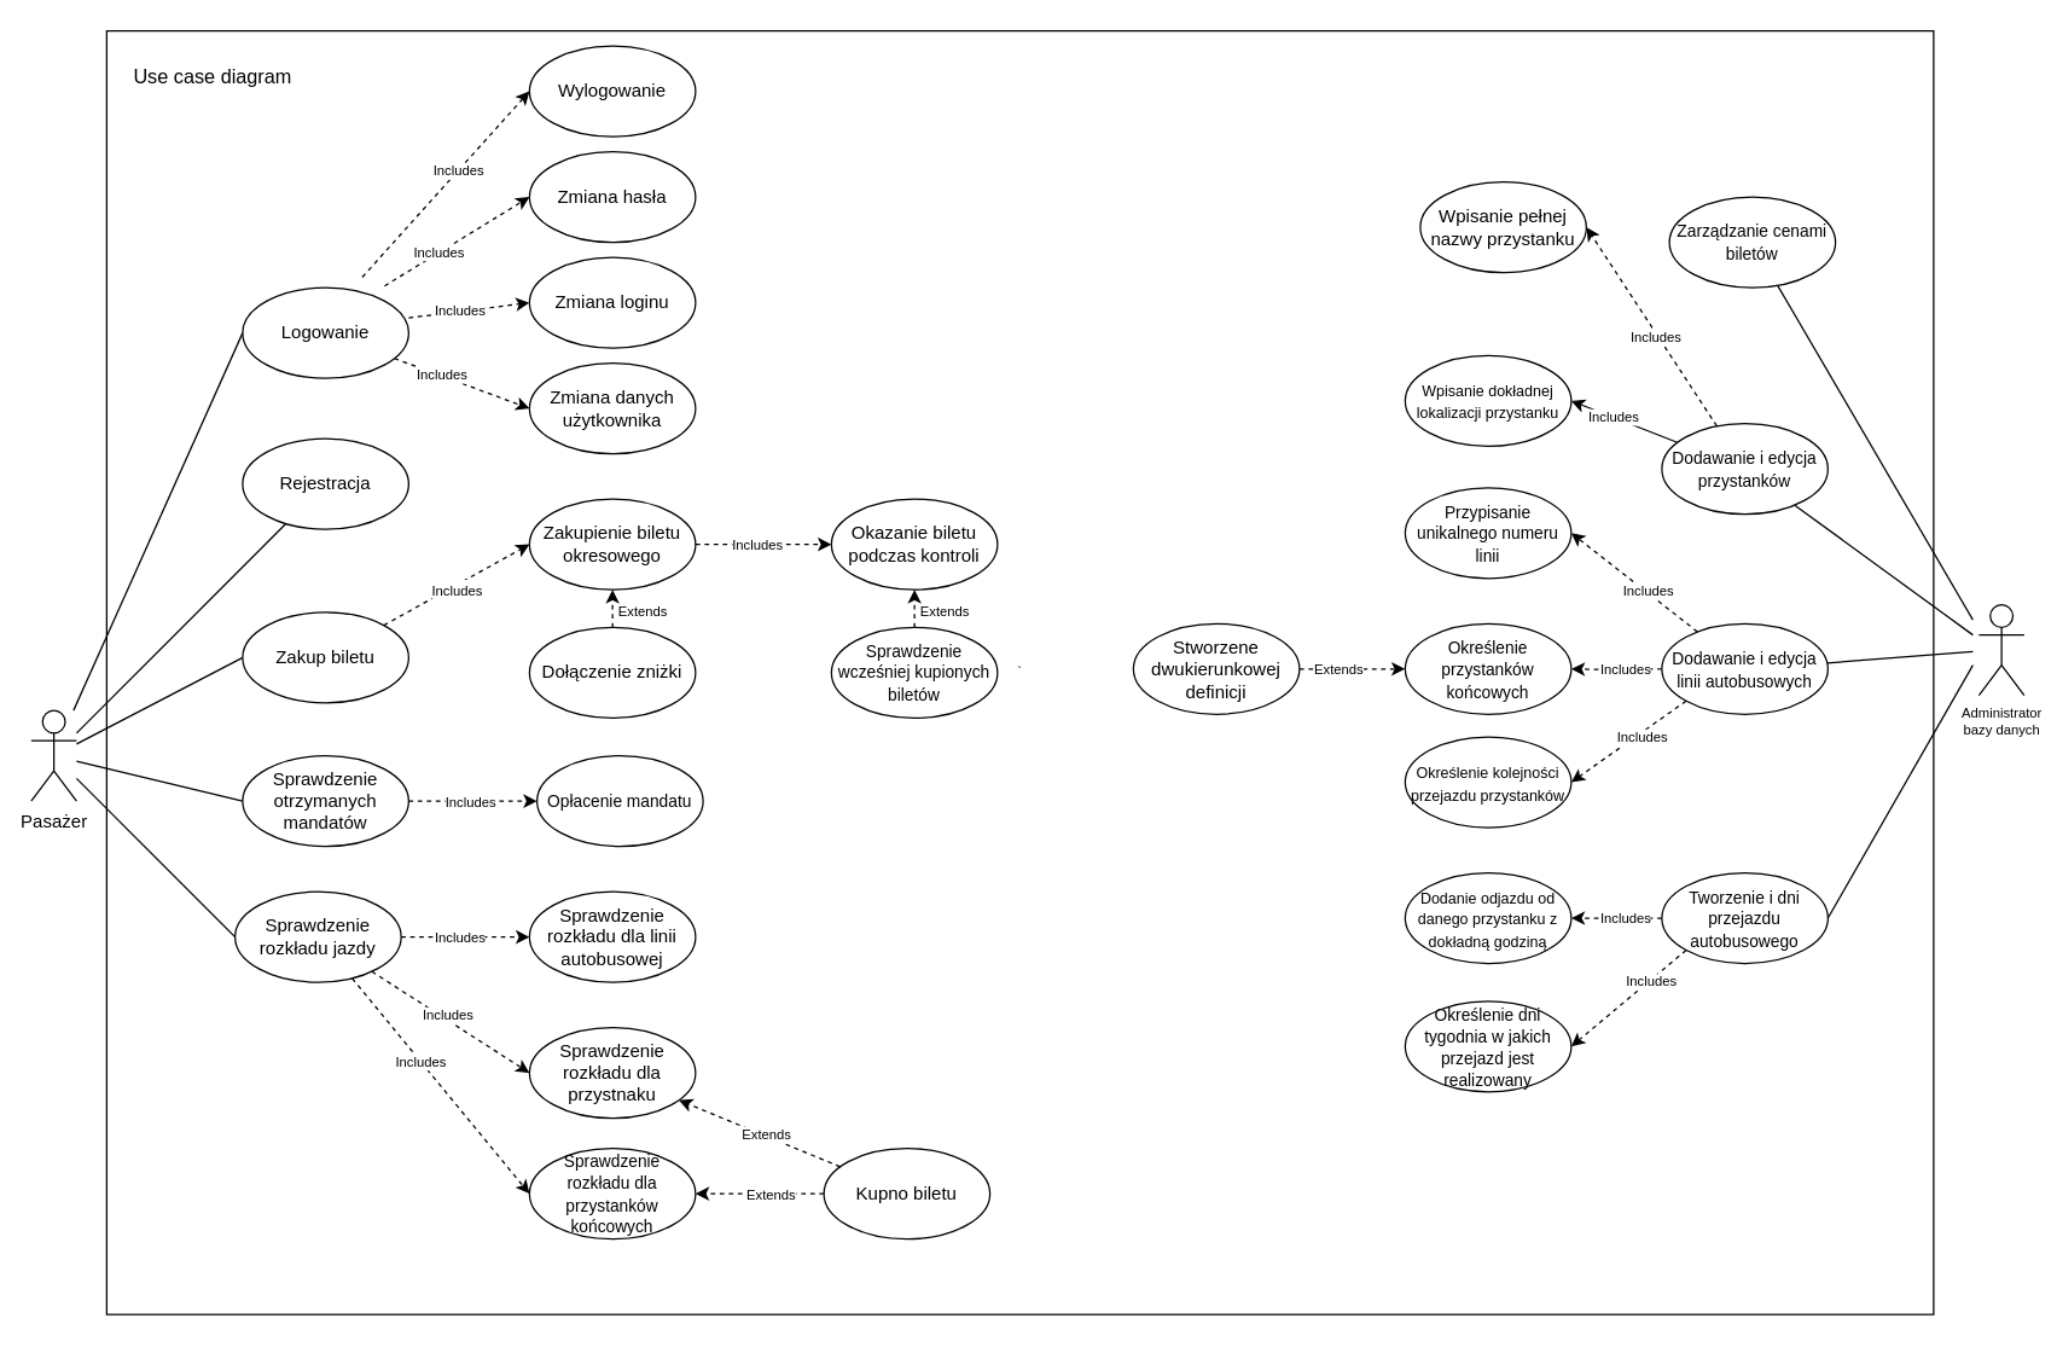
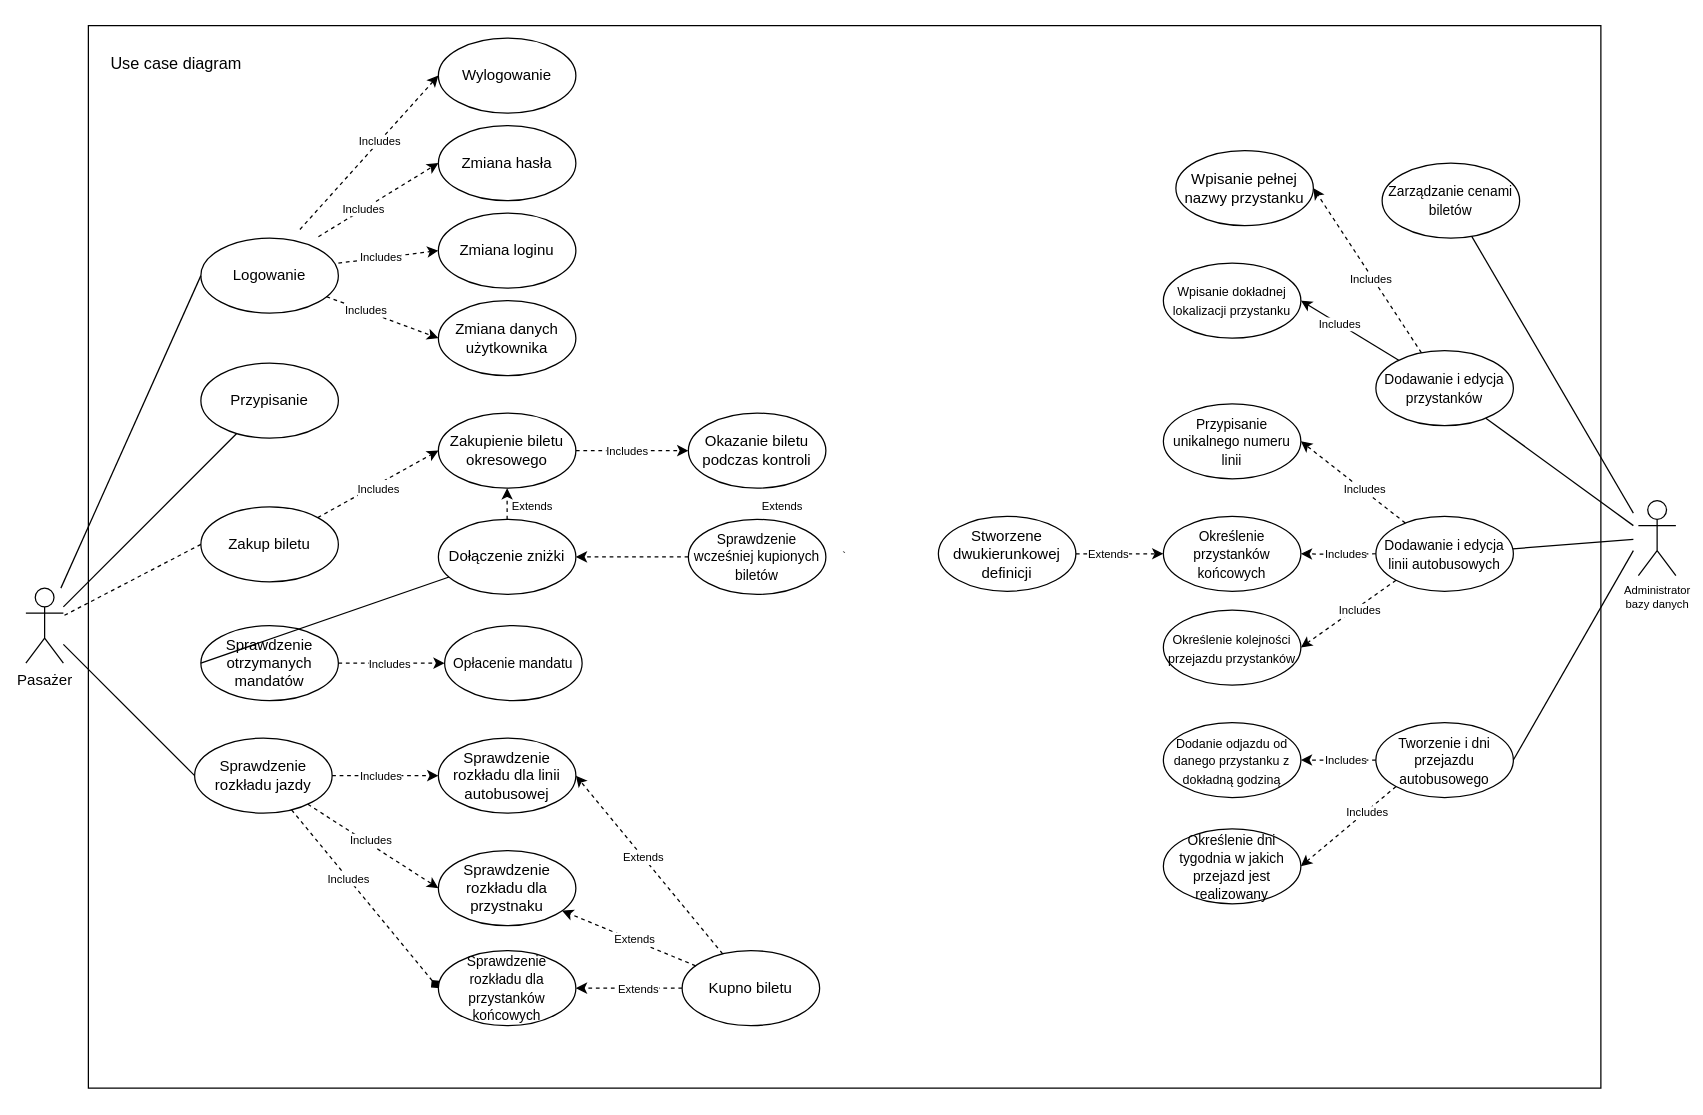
- <mxCell id="75" value="&lt;font style=&quot;font-size: 10px&quot;&gt;Wpisanie dokładnej lokalizacji przystanku&lt;/font&gt;" style="ellipse;whiteSpace=wrap;html=1;fillColor=none;" parent="1" vertex="1"><mxGeometry x="930" y="235" width="110" height="60" as="geometry" /></mxCell>
+ <mxCell id="75" value="&lt;font style=&quot;font-size: 10px&quot;&gt;Wpisanie dokładnej lokalizacji przystanku&lt;/font&gt;" style="ellipse;whiteSpace=wrap;html=1;fillColor=none;" parent="1" vertex="1"><mxGeometry x="930" y="210" width="110" height="60" as="geometry" /></mxCell>
- <mxCell id="15" value="Rejestracja" style="ellipse;whiteSpace=wrap;html=1;fillColor=none;" parent="1" vertex="1"><mxGeometry x="160" y="290" width="110" height="60" as="geometry" /></mxCell>
+ <mxCell id="15" value="Przypisanie" style="ellipse;whiteSpace=wrap;html=1;fillColor=none;" parent="1" vertex="1"><mxGeometry x="160" y="290" width="110" height="60" as="geometry" /></mxCell>
- <mxCell id="26" style="edgeStyle=none;rounded=0;orthogonalLoop=1;jettySize=auto;html=1;dashed=1;fontSize=11;" parent="1" source="27" target="25" edge="1"><mxGeometry relative="1" as="geometry" /></mxCell>
+ <mxCell id="26" style="edgeStyle=none;rounded=0;orthogonalLoop=1;jettySize=auto;html=1;dashed=1;fontSize=11;" parent="1" source="27" target="24" edge="1"><mxGeometry relative="1" as="geometry" /></mxCell>
- <mxCell id="18" style="edgeStyle=none;rounded=0;orthogonalLoop=1;jettySize=auto;html=1;exitX=0;exitY=0.5;exitDx=0;exitDy=0;endArrow=none;endFill=0;fontSize=9;" parent="1" source="19" target="3" edge="1"><mxGeometry relative="1" as="geometry" /></mxCell>
+ <mxCell id="18" style="edgeStyle=none;rounded=0;orthogonalLoop=1;jettySize=auto;html=1;exitX=0;exitY=0.5;exitDx=0;exitDy=0;endArrow=none;endFill=0;fontSize=9;dashed=1;" parent="1" source="19" target="3" edge="1"><mxGeometry relative="1" as="geometry" /></mxCell>
- <mxCell id="51" style="edgeStyle=none;rounded=0;orthogonalLoop=1;jettySize=auto;html=1;exitX=0;exitY=0.5;exitDx=0;exitDy=0;endArrow=none;endFill=0;fontSize=9;" parent="1" source="52" target="3" edge="1"><mxGeometry relative="1" as="geometry" /></mxCell>
+ <mxCell id="51" style="edgeStyle=none;rounded=0;orthogonalLoop=1;jettySize=auto;html=1;exitX=0;exitY=0.5;exitDx=0;exitDy=0;endArrow=none;endFill=0;fontSize=9;" parent="1" source="52" target="24" edge="1"><mxGeometry relative="1" as="geometry" /></mxCell>
+ <mxCell id="46" style="edgeStyle=none;rounded=0;orthogonalLoop=1;jettySize=auto;html=1;entryX=1;entryY=0.5;entryDx=0;entryDy=0;dashed=1;fontSize=11;" parent="1" source="48" target="38" edge="1"><mxGeometry relative="1" as="geometry" /></mxCell>
+ <mxCell id="47" value="Extends" style="edgeLabel;html=1;align=center;verticalAlign=middle;resizable=0;points=[];fontSize=9;" parent="46" vertex="1" connectable="0"><mxGeometry x="0.087" relative="1" as="geometry"><mxPoint as="offset" /></mxGeometry></mxCell>
- <mxCell id="34" style="edgeStyle=none;rounded=0;orthogonalLoop=1;jettySize=auto;html=1;entryX=0;entryY=0.5;entryDx=0;entryDy=0;dashed=1;fontSize=11;" parent="1" source="37" target="41" edge="1"><mxGeometry relative="1" as="geometry" /></mxCell>
+ <mxCell id="34" style="edgeStyle=none;rounded=0;orthogonalLoop=1;jettySize=auto;html=1;entryX=0;entryY=0.5;entryDx=0;entryDy=0;dashed=1;fontSize=11;endArrow=diamond;" parent="1" source="37" target="41" edge="1"><mxGeometry relative="1" as="geometry" /></mxCell>
